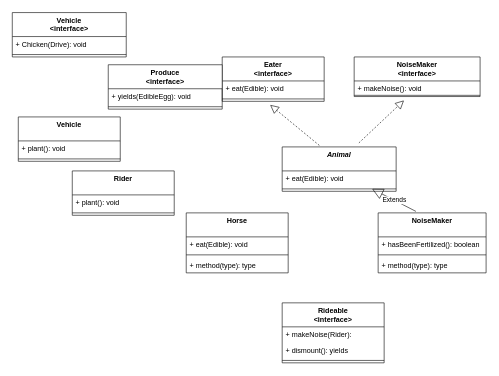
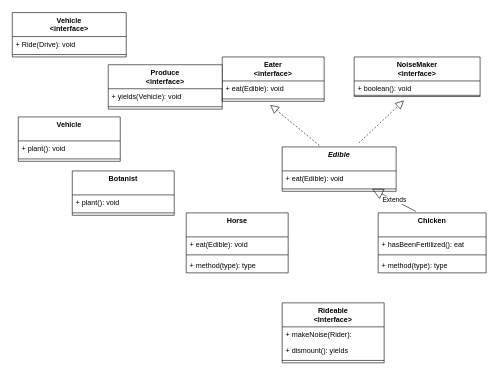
- <mxCell id="33" value="+ Chicken(Drive): void" style="text;strokeColor=none;fillColor=none;align=left;verticalAlign=top;spacingLeft=4;spacingRight=4;overflow=hidden;rotatable=0;points=[[0,0.5],[1,0.5]];portConstraint=eastwest;" vertex="1" parent="32"><mxGeometry y="40" width="190" height="26" as="geometry" /></mxCell>
+ <mxCell id="33" value="+ Ride(Drive): void" style="text;strokeColor=none;fillColor=none;align=left;verticalAlign=top;spacingLeft=4;spacingRight=4;overflow=hidden;rotatable=0;points=[[0,0.5],[1,0.5]];portConstraint=eastwest;" vertex="1" parent="32"><mxGeometry y="40" width="190" height="26" as="geometry" /></mxCell>
- <mxCell id="6" value="+ makeNoise(): void" style="text;strokeColor=none;fillColor=none;align=left;verticalAlign=top;spacingLeft=4;spacingRight=4;overflow=hidden;rotatable=0;points=[[0,0.5],[1,0.5]];portConstraint=eastwest;" vertex="1" parent="5"><mxGeometry y="40" width="210" height="22" as="geometry" /></mxCell>
+ <mxCell id="6" value="+ boolean(): void" style="text;strokeColor=none;fillColor=none;align=left;verticalAlign=top;spacingLeft=4;spacingRight=4;overflow=hidden;rotatable=0;points=[[0,0.5],[1,0.5]];portConstraint=eastwest;" vertex="1" parent="5"><mxGeometry y="40" width="210" height="22" as="geometry" /></mxCell>
- <mxCell id="23" value="+ yields(EdibleEgg): void" style="text;strokeColor=none;fillColor=none;align=left;verticalAlign=top;spacingLeft=4;spacingRight=4;overflow=hidden;rotatable=0;points=[[0,0.5],[1,0.5]];portConstraint=eastwest;" vertex="1" parent="22"><mxGeometry y="40" width="190" height="26" as="geometry" /></mxCell>
+ <mxCell id="23" value="+ yields(Vehicle): void" style="text;strokeColor=none;fillColor=none;align=left;verticalAlign=top;spacingLeft=4;spacingRight=4;overflow=hidden;rotatable=0;points=[[0,0.5],[1,0.5]];portConstraint=eastwest;" vertex="1" parent="22"><mxGeometry y="40" width="190" height="26" as="geometry" /></mxCell>
- <mxCell id="8" value="Animal&#10;" style="swimlane;fontStyle=3;align=center;verticalAlign=top;childLayout=stackLayout;horizontal=1;startSize=40;horizontalStack=0;resizeParent=1;resizeParentMax=0;resizeLast=0;collapsible=1;marginBottom=0;" vertex="1" parent="1"><mxGeometry x="470" y="244" width="190" height="74" as="geometry" /></mxCell>
+ <mxCell id="8" value="Edible&#10;" style="swimlane;fontStyle=3;align=center;verticalAlign=top;childLayout=stackLayout;horizontal=1;startSize=40;horizontalStack=0;resizeParent=1;resizeParentMax=0;resizeLast=0;collapsible=1;marginBottom=0;" vertex="1" parent="1"><mxGeometry x="470" y="244" width="190" height="74" as="geometry" /></mxCell>
- <mxCell id="25" value="Rider" style="swimlane;fontStyle=1;align=center;verticalAlign=top;childLayout=stackLayout;horizontal=1;startSize=40;horizontalStack=0;resizeParent=1;resizeParentMax=0;resizeLast=0;collapsible=1;marginBottom=0;" vertex="1" parent="1"><mxGeometry x="120" y="284" width="170" height="74" as="geometry" /></mxCell>
+ <mxCell id="25" value="Botanist" style="swimlane;fontStyle=1;align=center;verticalAlign=top;childLayout=stackLayout;horizontal=1;startSize=40;horizontalStack=0;resizeParent=1;resizeParentMax=0;resizeLast=0;collapsible=1;marginBottom=0;" vertex="1" parent="1"><mxGeometry x="120" y="284" width="170" height="74" as="geometry" /></mxCell>
- <mxCell id="15" value="NoiseMaker" style="swimlane;fontStyle=1;align=center;verticalAlign=top;childLayout=stackLayout;horizontal=1;startSize=40;horizontalStack=0;resizeParent=1;resizeParentMax=0;resizeLast=0;collapsible=1;marginBottom=0;" vertex="1" parent="1"><mxGeometry x="630" y="354" width="180" height="100" as="geometry" /></mxCell>
+ <mxCell id="15" value="Chicken" style="swimlane;fontStyle=1;align=center;verticalAlign=top;childLayout=stackLayout;horizontal=1;startSize=40;horizontalStack=0;resizeParent=1;resizeParentMax=0;resizeLast=0;collapsible=1;marginBottom=0;" vertex="1" parent="1"><mxGeometry x="630" y="354" width="180" height="100" as="geometry" /></mxCell>
- <mxCell id="16" value="+ hasBeenFertilized(): boolean" style="text;strokeColor=none;fillColor=none;align=left;verticalAlign=top;spacingLeft=4;spacingRight=4;overflow=hidden;rotatable=0;points=[[0,0.5],[1,0.5]];portConstraint=eastwest;" vertex="1" parent="15"><mxGeometry y="40" width="180" height="26" as="geometry" /></mxCell>
+ <mxCell id="16" value="+ hasBeenFertilized(): eat" style="text;strokeColor=none;fillColor=none;align=left;verticalAlign=top;spacingLeft=4;spacingRight=4;overflow=hidden;rotatable=0;points=[[0,0.5],[1,0.5]];portConstraint=eastwest;" vertex="1" parent="15"><mxGeometry y="40" width="180" height="26" as="geometry" /></mxCell>
